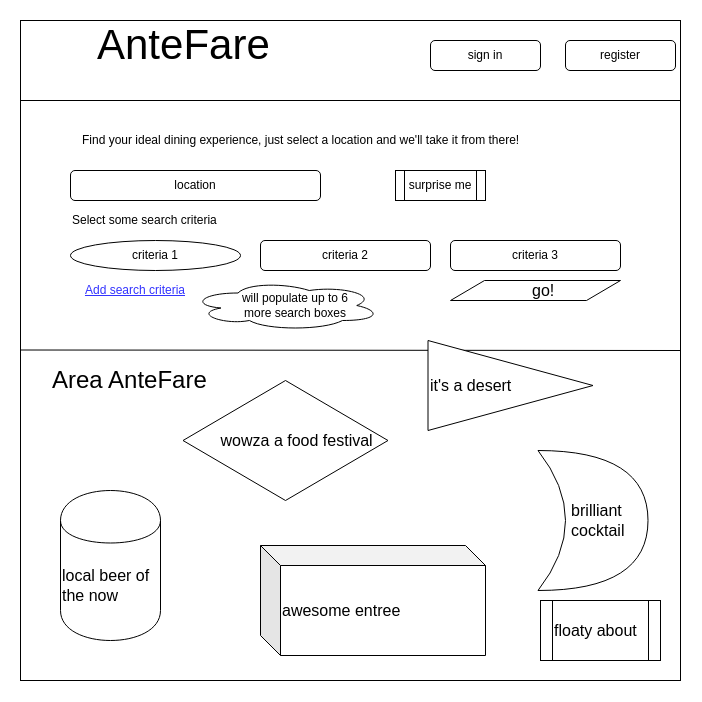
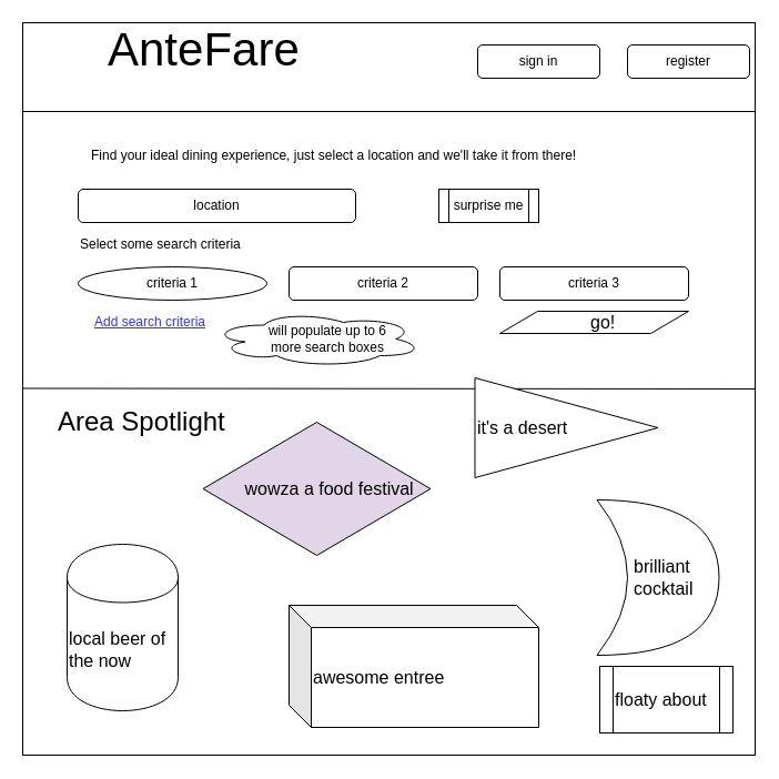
- <mxCell id="18" value="&lt;font style=&quot;font-size: 24px&quot;&gt;Area AnteFare&lt;/font&gt;" style="text;html=1;strokeColor=none;fillColor=none;align=left;verticalAlign=middle;whiteSpace=wrap;rounded=0;fontColor=#000000;fontSize=16;" vertex="1" parent="1"><mxGeometry x="50" y="360" width="230" height="40" as="geometry" /></mxCell>
+ <mxCell id="18" value="&lt;font style=&quot;font-size: 24px&quot;&gt;Area Spotlight&lt;/font&gt;" style="text;html=1;strokeColor=none;fillColor=none;align=left;verticalAlign=middle;whiteSpace=wrap;rounded=0;fontColor=#000000;fontSize=16;" vertex="1" parent="1"><mxGeometry x="50" y="360" width="230" height="40" as="geometry" /></mxCell>
- <mxCell id="21" value="&amp;nbsp; &amp;nbsp; &amp;nbsp; &amp;nbsp; wowza a food festival" style="rhombus;whiteSpace=wrap;html=1;fontSize=16;fontColor=#000000;align=left;" vertex="1" parent="1"><mxGeometry x="182.5" y="380" width="205" height="120" as="geometry" /></mxCell>
+ <mxCell id="21" value="&amp;nbsp; &amp;nbsp; &amp;nbsp; &amp;nbsp; wowza a food festival" style="rhombus;whiteSpace=wrap;html=1;fontSize=16;fontColor=#000000;align=left;fillColor=#e1d5e7;" vertex="1" parent="1"><mxGeometry x="182.5" y="380" width="205" height="120" as="geometry" /></mxCell>
